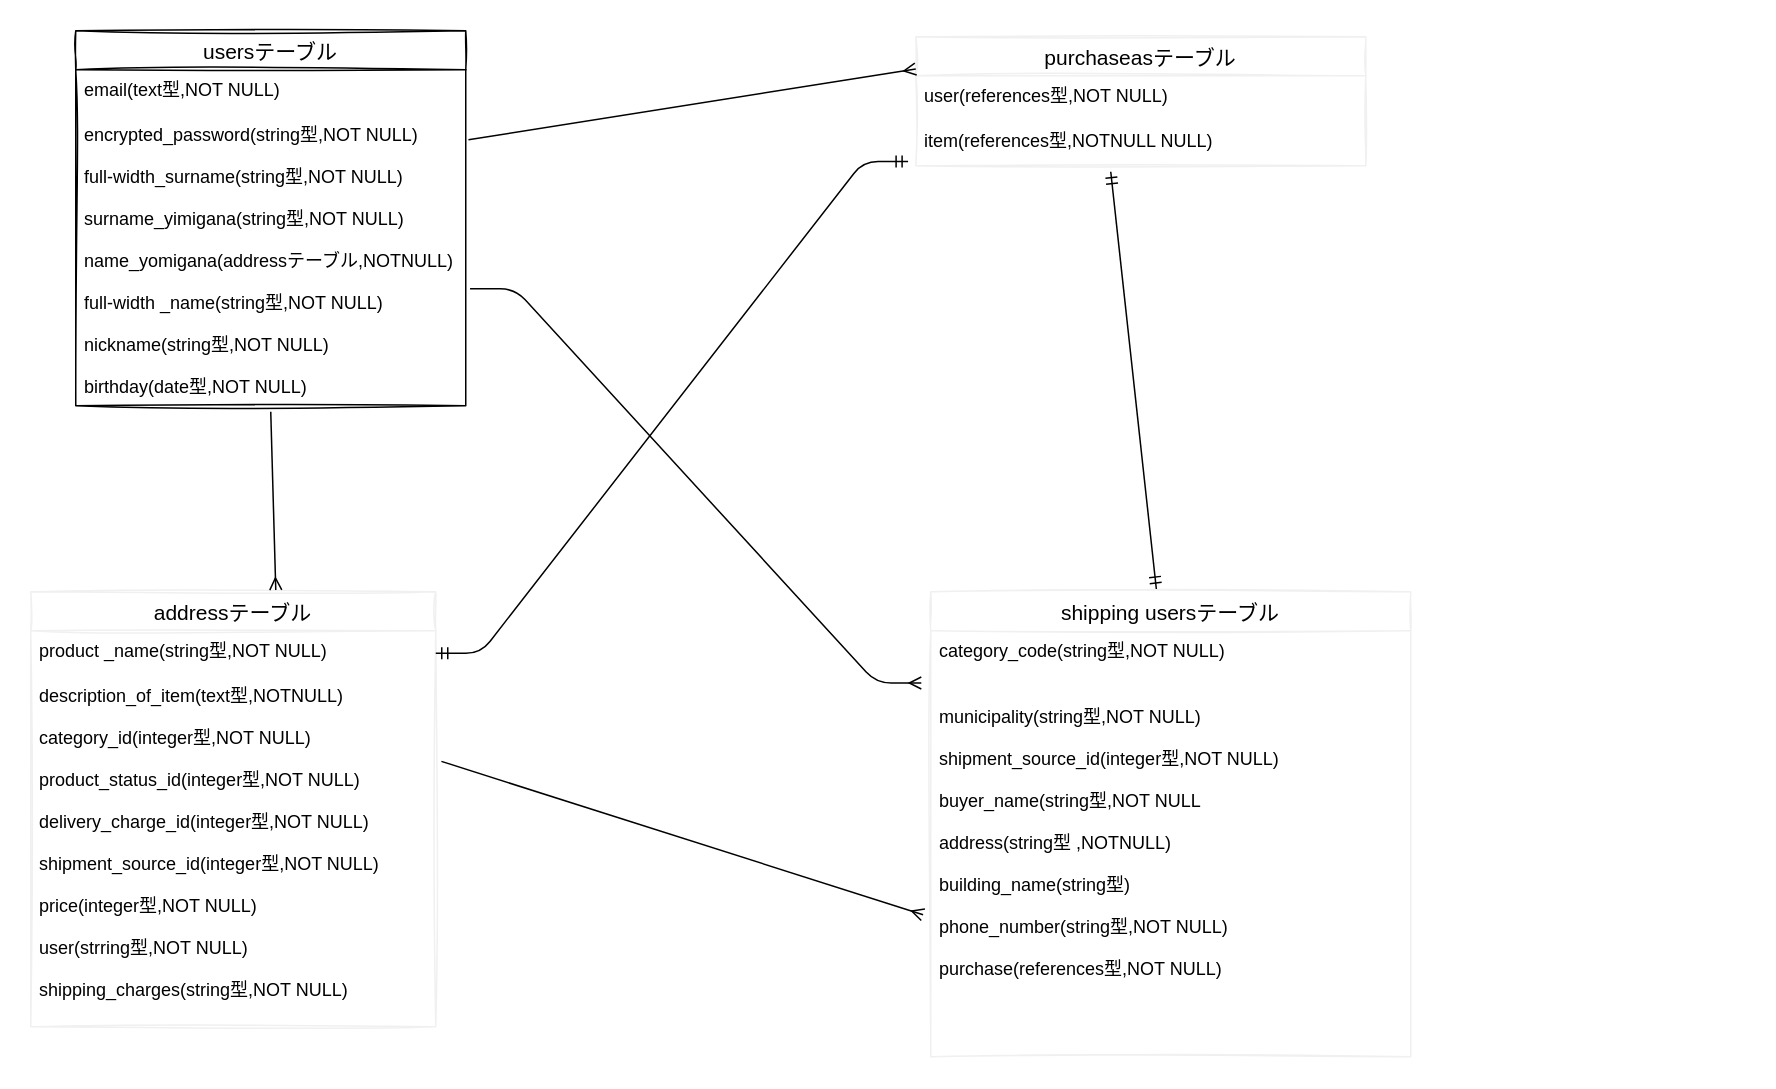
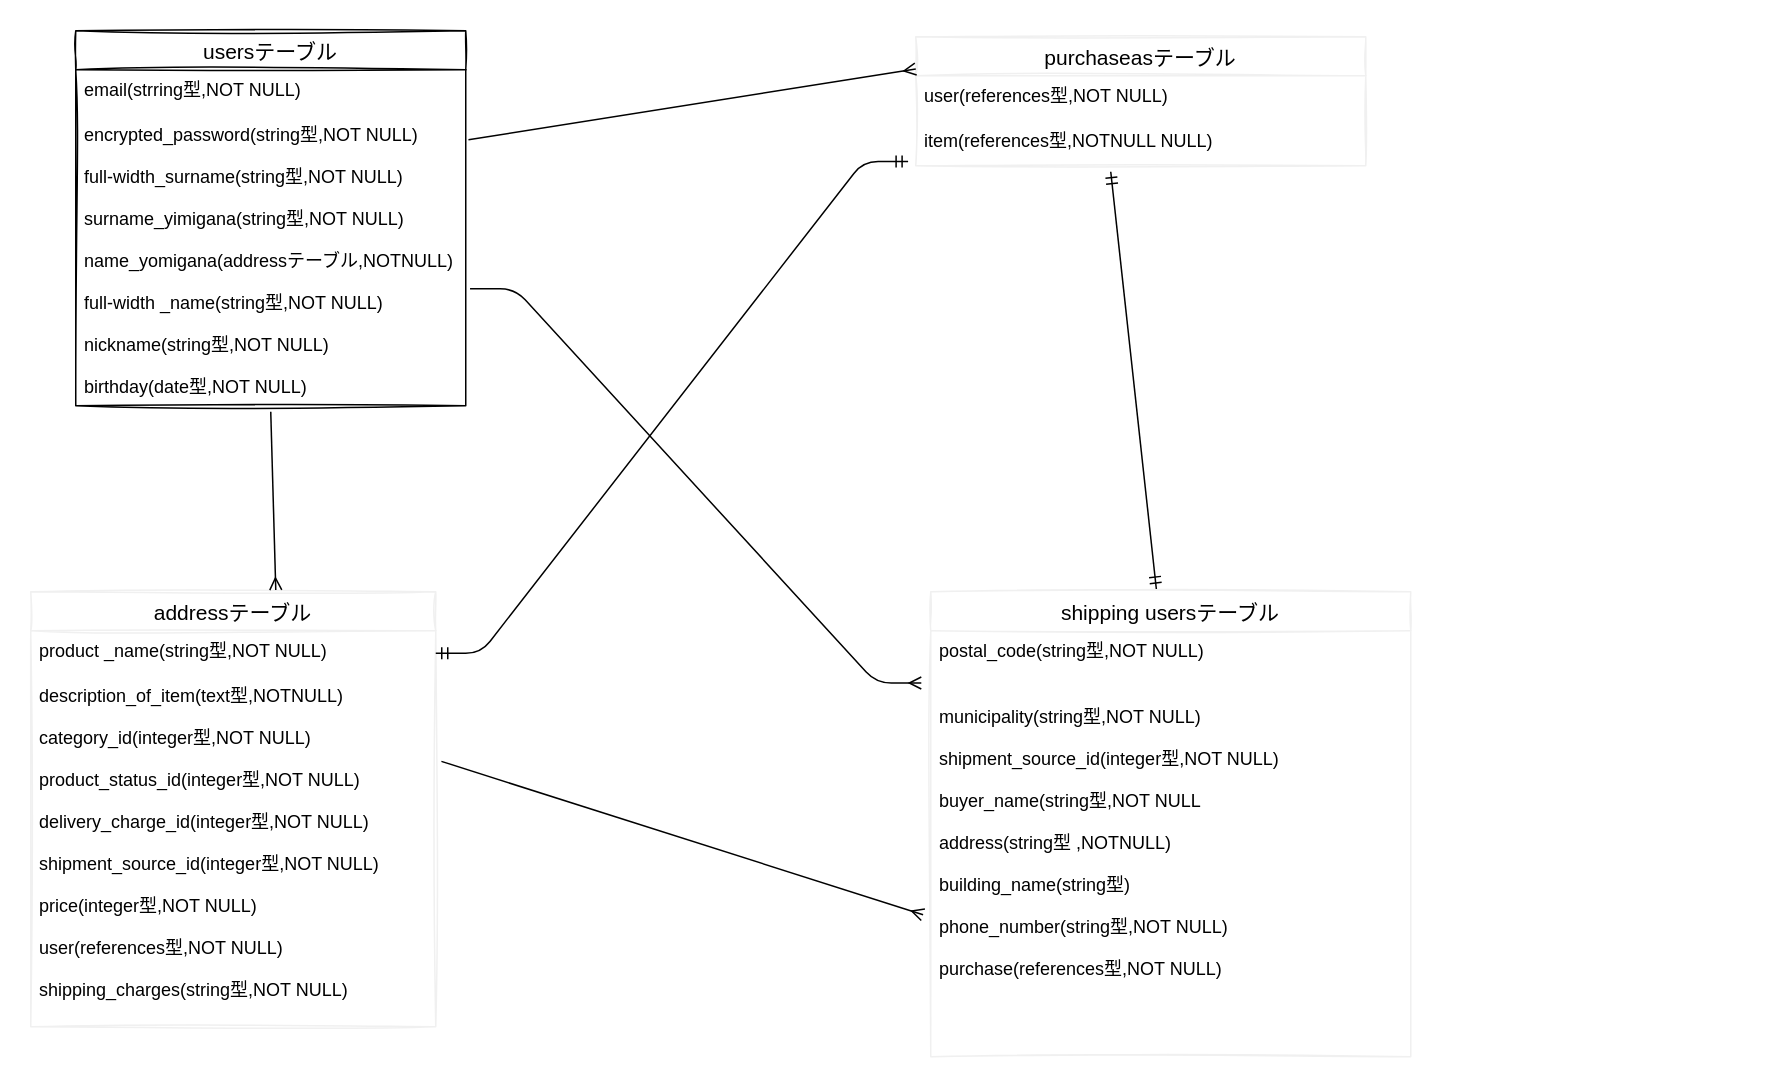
- <mxCell id="3" value="email(text型,NOT NULL)&#10;&#10;&#10;" style="text;strokeColor=none;fillColor=none;spacingLeft=4;spacingRight=4;overflow=hidden;rotatable=0;points=[[0,0.5],[1,0.5]];portConstraint=eastwest;fontSize=12;" vertex="1" parent="2"><mxGeometry y="26" width="260" height="30" as="geometry" /></mxCell>
+ <mxCell id="3" value="email(strring型,NOT NULL)&#10;&#10;&#10;" style="text;strokeColor=none;fillColor=none;spacingLeft=4;spacingRight=4;overflow=hidden;rotatable=0;points=[[0,0.5],[1,0.5]];portConstraint=eastwest;fontSize=12;" vertex="1" parent="2"><mxGeometry y="26" width="260" height="30" as="geometry" /></mxCell>
- <mxCell id="13" value="category_code(string型,NOT NULL)&#10;" style="text;strokeColor=none;fillColor=none;spacingLeft=4;spacingRight=4;overflow=hidden;rotatable=0;points=[[0,0.5],[1,0.5]];portConstraint=eastwest;fontSize=12;" vertex="1" parent="12"><mxGeometry y="26" width="320" height="284" as="geometry" /></mxCell>
+ <mxCell id="13" value="postal_code(string型,NOT NULL)&#10;" style="text;strokeColor=none;fillColor=none;spacingLeft=4;spacingRight=4;overflow=hidden;rotatable=0;points=[[0,0.5],[1,0.5]];portConstraint=eastwest;fontSize=12;" vertex="1" parent="12"><mxGeometry y="26" width="320" height="284" as="geometry" /></mxCell>
- <mxCell id="8" value="description_of_item(text型,NOTNULL)&#10;&#10;category_id(integer型,NOT NULL)&#10;&#10;product_status_id(integer型,NOT NULL)&#10;&#10;delivery_charge_id(integer型,NOT NULL)&#10;&#10;shipment_source_id(integer型,NOT NULL)&#10;&#10;price(integer型,NOT NULL)&#10;&#10;user(strring型,NOT NULL)&#10;&#10;shipping_charges(string型,NOT NULL)" style="text;strokeColor=none;fillColor=none;spacingLeft=4;spacingRight=4;overflow=hidden;rotatable=0;points=[[0,0.5],[1,0.5]];portConstraint=eastwest;fontSize=12;" vertex="1" parent="6"><mxGeometry y="56" width="270" height="234" as="geometry" /></mxCell>
+ <mxCell id="8" value="description_of_item(text型,NOTNULL)&#10;&#10;category_id(integer型,NOT NULL)&#10;&#10;product_status_id(integer型,NOT NULL)&#10;&#10;delivery_charge_id(integer型,NOT NULL)&#10;&#10;shipment_source_id(integer型,NOT NULL)&#10;&#10;price(integer型,NOT NULL)&#10;&#10;user(references型,NOT NULL)&#10;&#10;shipping_charges(string型,NOT NULL)" style="text;strokeColor=none;fillColor=none;spacingLeft=4;spacingRight=4;overflow=hidden;rotatable=0;points=[[0,0.5],[1,0.5]];portConstraint=eastwest;fontSize=12;" vertex="1" parent="6"><mxGeometry y="56" width="270" height="234" as="geometry" /></mxCell>
